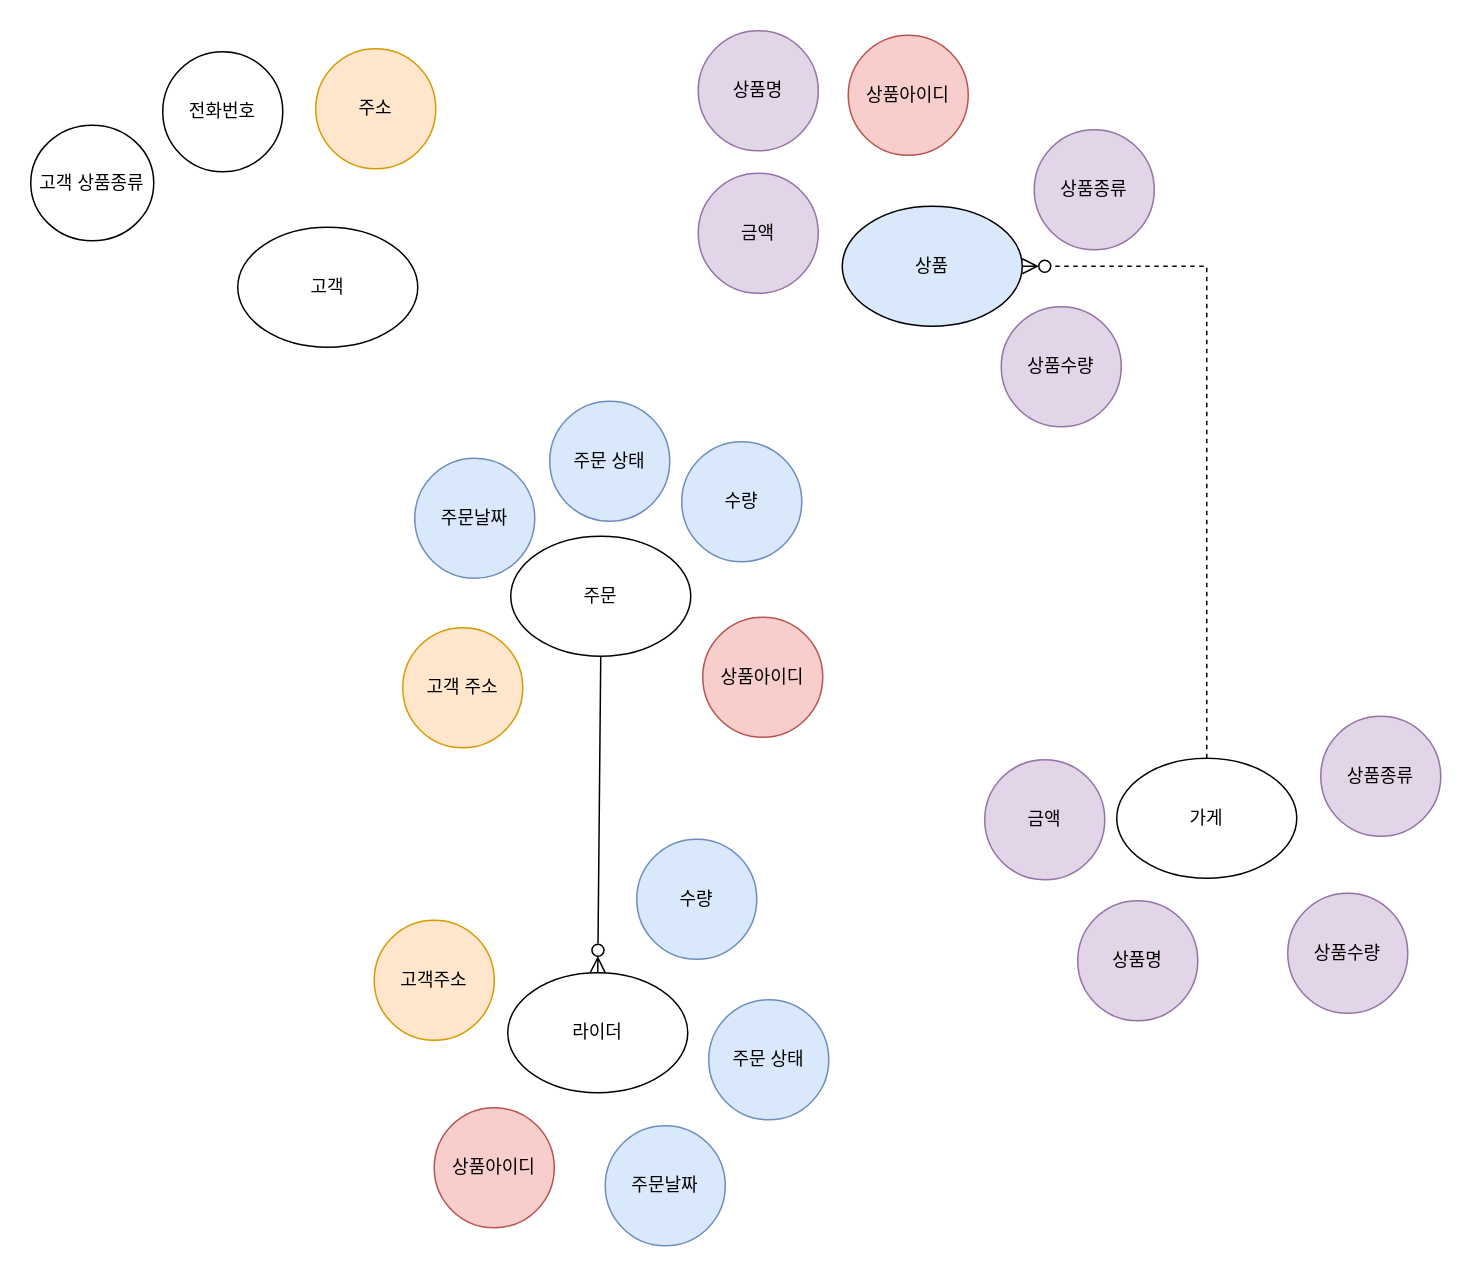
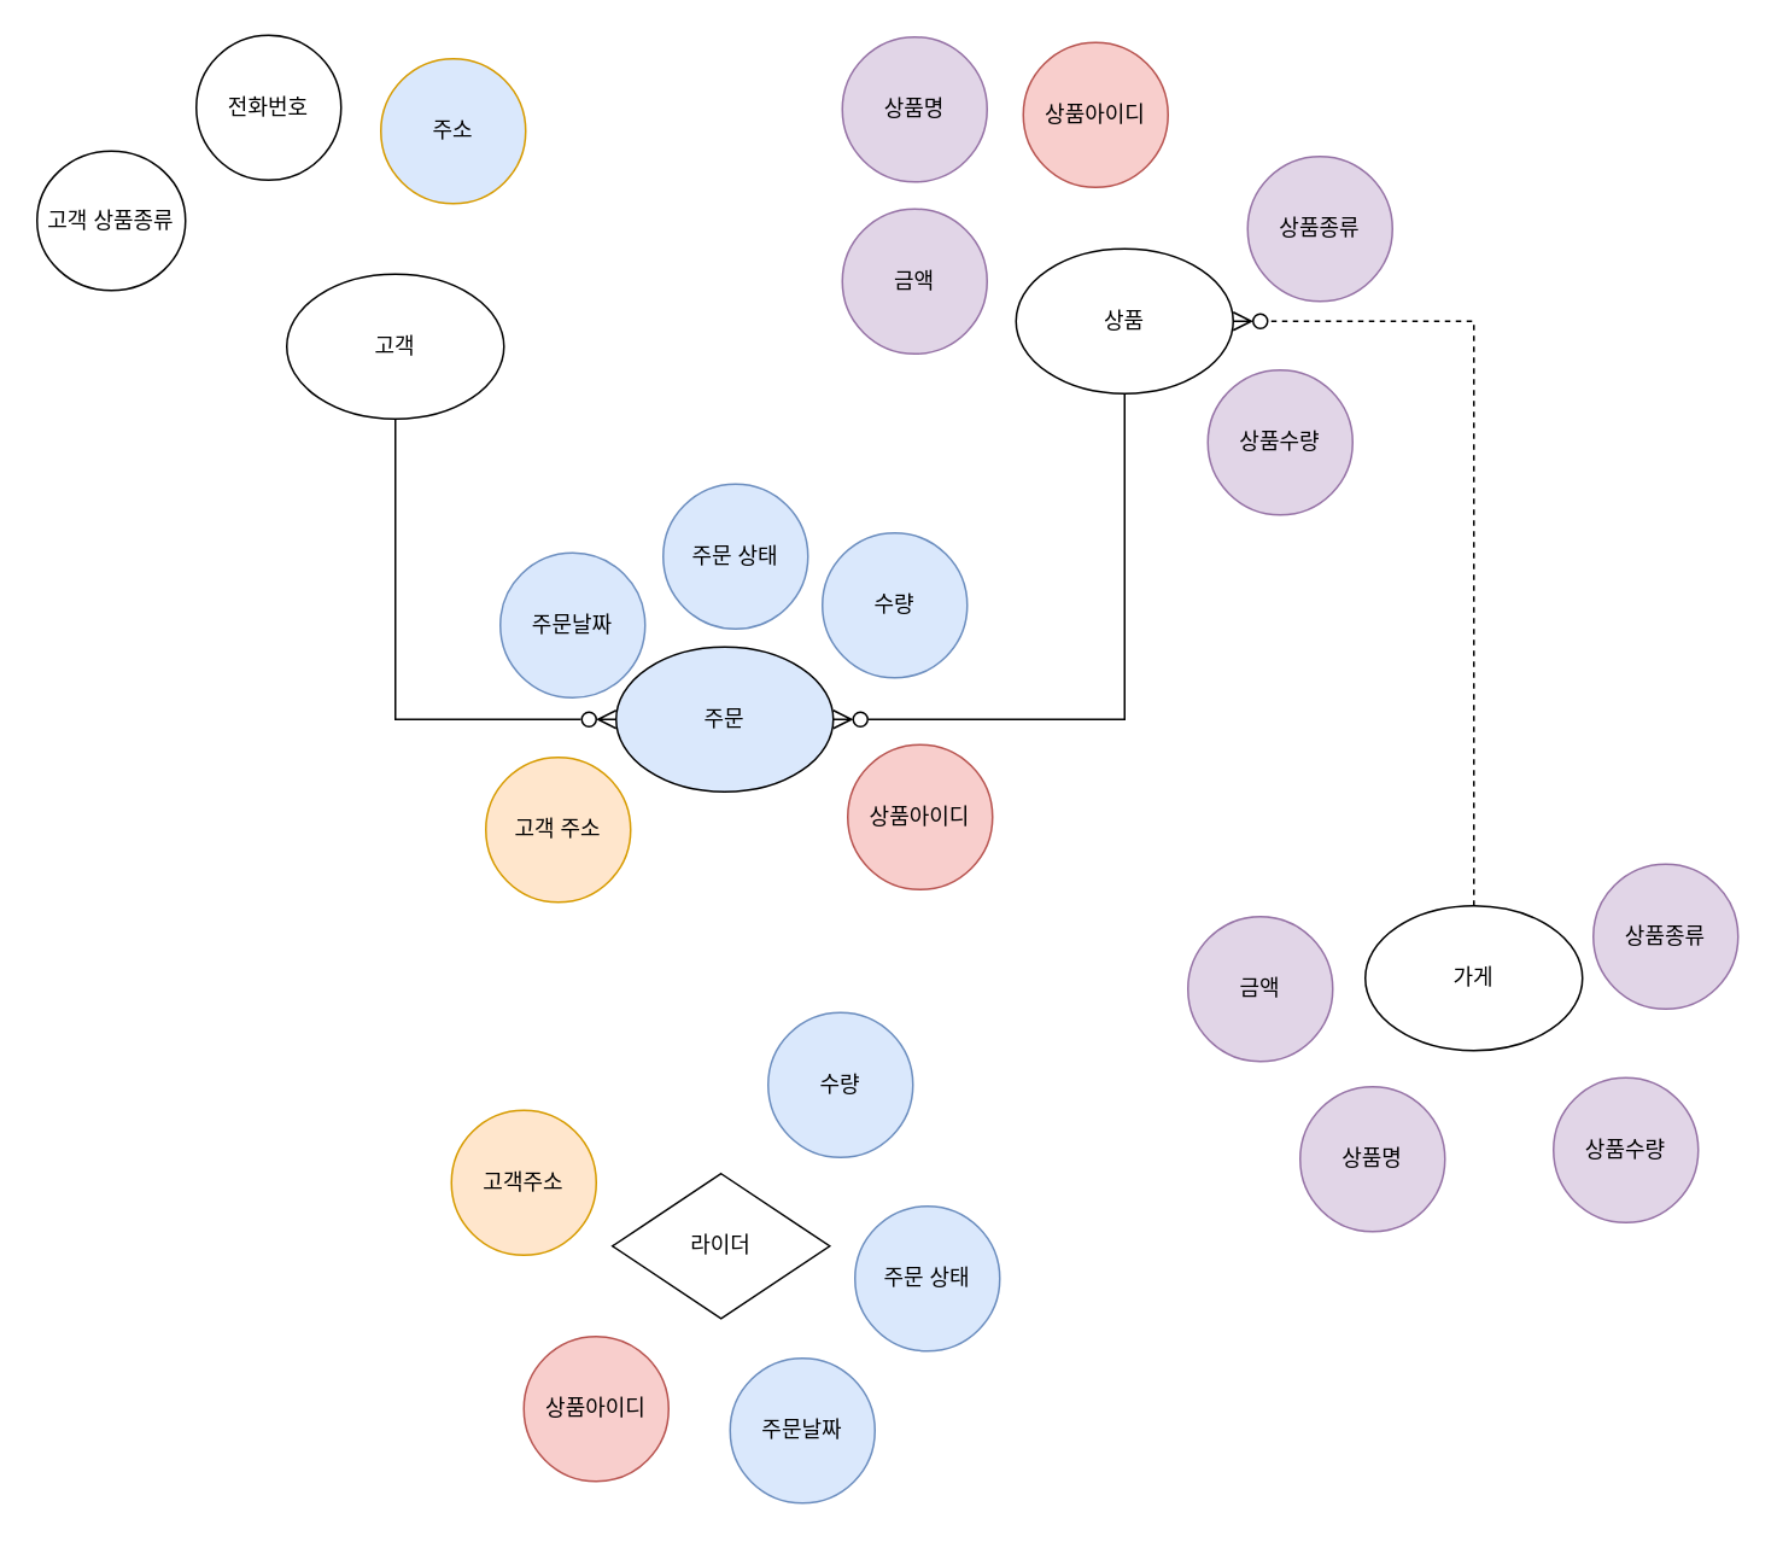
- <mxCell id="9" value="주소" style="ellipse;whiteSpace=wrap;html=1;aspect=fixed;fillColor=#ffe6cc;strokeColor=#d79b00;" vertex="1" parent="1"><mxGeometry x="210" y="32" width="80" height="80" as="geometry" /></mxCell>
+ <mxCell id="9" value="주소" style="ellipse;whiteSpace=wrap;html=1;aspect=fixed;fillColor=#dae8fc;strokeColor=#d79b00;" vertex="1" parent="1"><mxGeometry x="210" y="32" width="80" height="80" as="geometry" /></mxCell>
- <mxCell id="8" value="전화번호" style="ellipse;whiteSpace=wrap;html=1;aspect=fixed;" vertex="1" parent="1"><mxGeometry x="108" y="34" width="80" height="80" as="geometry" /></mxCell>
+ <mxCell id="8" value="전화번호" style="ellipse;whiteSpace=wrap;html=1;aspect=fixed;" vertex="1" parent="1"><mxGeometry x="108" y="19" width="80" height="80" as="geometry" /></mxCell>
- <mxCell id="3" value="상품" style="ellipse;whiteSpace=wrap;html=1;fillColor=#dae8fc;" vertex="1" parent="1"><mxGeometry x="561" y="137" width="120" height="80" as="geometry" /></mxCell>
+ <mxCell id="3" value="상품" style="ellipse;whiteSpace=wrap;html=1;" vertex="1" parent="1"><mxGeometry x="561" y="137" width="120" height="80" as="geometry" /></mxCell>
+ <mxCell id="5" value="" style="endArrow=ERzeroToMany;html=1;rounded=0;fontSize=12;startSize=8;endSize=8;exitX=0.5;exitY=1;exitDx=0;exitDy=0;entryX=0;entryY=0.5;entryDx=0;entryDy=0;edgeStyle=orthogonalEdgeStyle;endFill=0;" edge="1" parent="1" source="2" target="4"><mxGeometry width="50" height="50" relative="1" as="geometry"><mxPoint x="401" y="303" as="sourcePoint" /><mxPoint x="451" y="253" as="targetPoint" /></mxGeometry></mxCell>
+ <mxCell id="6" value="" style="endArrow=ERzeroToMany;html=1;rounded=0;fontSize=12;startSize=8;endSize=8;entryX=1;entryY=0.5;entryDx=0;entryDy=0;exitX=0.5;exitY=1;exitDx=0;exitDy=0;edgeStyle=orthogonalEdgeStyle;endFill=0;" edge="1" parent="1" source="3" target="4"><mxGeometry width="50" height="50" relative="1" as="geometry"><mxPoint x="401" y="303" as="sourcePoint" /><mxPoint x="451" y="253" as="targetPoint" /></mxGeometry></mxCell>
- <mxCell id="4" value="주문" style="ellipse;whiteSpace=wrap;html=1;" vertex="1" parent="1"><mxGeometry x="340" y="357" width="120" height="80" as="geometry" /></mxCell>
+ <mxCell id="4" value="주문" style="ellipse;whiteSpace=wrap;html=1;fillColor=#dae8fc;" vertex="1" parent="1"><mxGeometry x="340" y="357" width="120" height="80" as="geometry" /></mxCell>
- <mxCell id="21" value="" style="endArrow=ERzeroToMany;html=1;rounded=0;fontSize=12;startSize=8;endSize=8;curved=1;entryX=0.5;entryY=0;entryDx=0;entryDy=0;exitX=0.5;exitY=1;exitDx=0;exitDy=0;endFill=0;" edge="1" parent="1" source="4" target="18"><mxGeometry width="50" height="50" relative="1" as="geometry"><mxPoint x="283" y="471" as="sourcePoint" /><mxPoint x="333" y="421" as="targetPoint" /></mxGeometry></mxCell>
- <mxCell id="19" value="가게" style="ellipse;whiteSpace=wrap;html=1;" vertex="1" parent="1"><mxGeometry x="744" y="505" width="120" height="80" as="geometry" /></mxCell>
+ <mxCell id="19" value="가게" style="ellipse;whiteSpace=wrap;html=1;" vertex="1" parent="1"><mxGeometry x="754" y="500" width="120" height="80" as="geometry" /></mxCell>
- <mxCell id="18" value="라이더" style="ellipse;whiteSpace=wrap;html=1;" vertex="1" parent="1"><mxGeometry x="338" y="648" width="120" height="80" as="geometry" /></mxCell>
+ <mxCell id="18" value="라이더" style="rhombus;whiteSpace=wrap;html=1;" vertex="1" parent="1"><mxGeometry x="338" y="648" width="120" height="80" as="geometry" /></mxCell>
